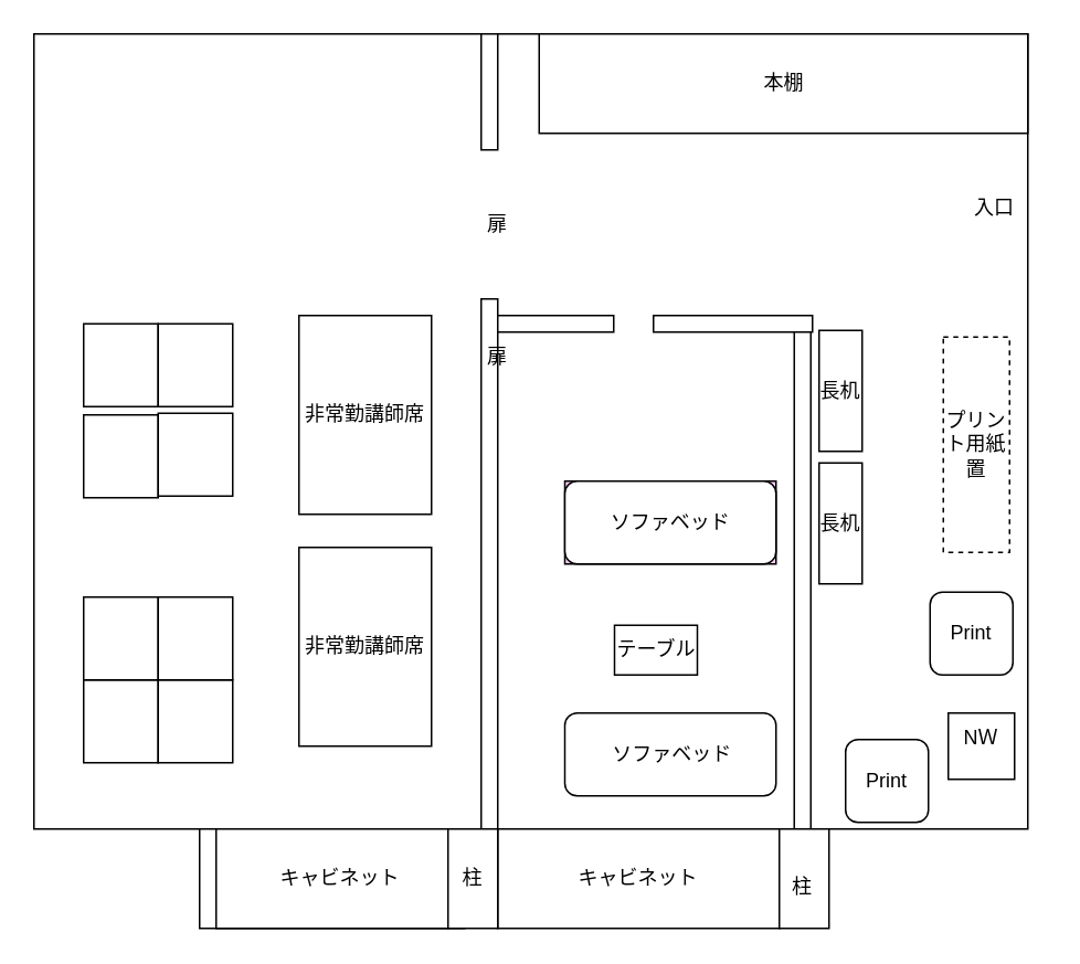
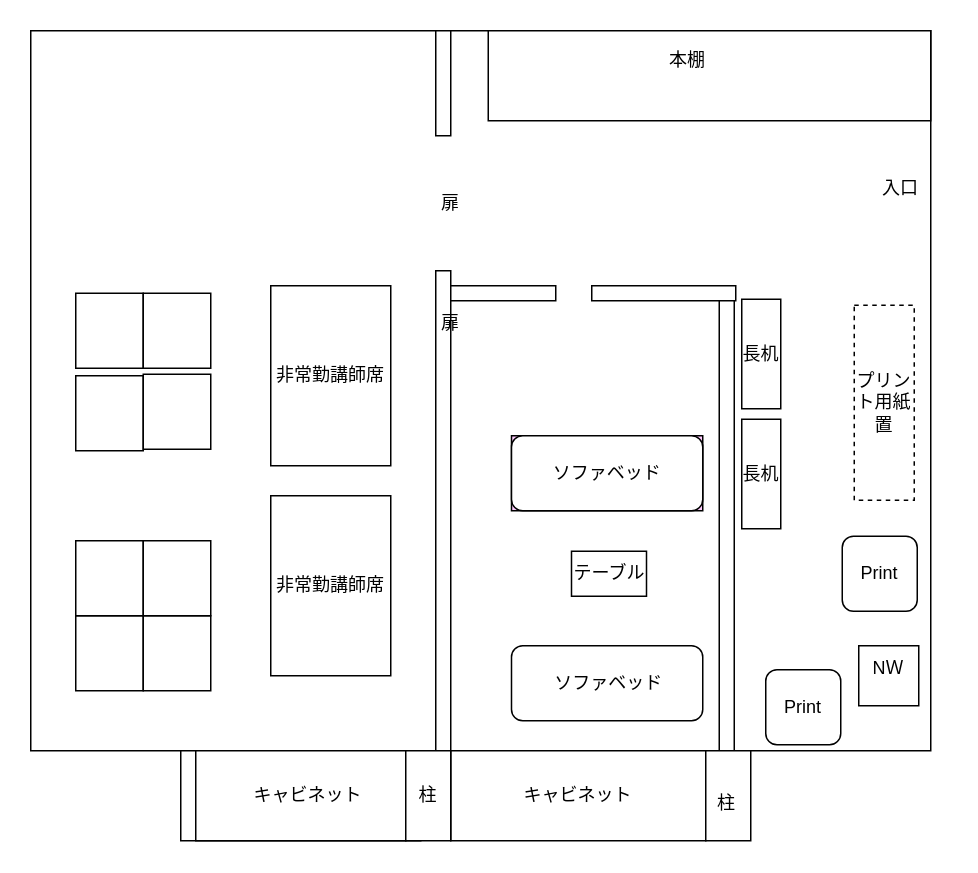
- <mxCell id="26" value="本棚" style="text;html=1;strokeColor=none;fillColor=none;align=center;verticalAlign=middle;whiteSpace=wrap;rounded=0;" parent="1" vertex="1"><mxGeometry x="442.5" y="35" width="60" height="30" as="geometry" /></mxCell>
+ <mxCell id="26" value="本棚" style="text;html=1;strokeColor=none;fillColor=none;align=center;verticalAlign=middle;whiteSpace=wrap;rounded=0;" parent="1" vertex="1"><mxGeometry x="427.5" y="25" width="60" height="30" as="geometry" /></mxCell>
- <mxCell id="28" value="テーブル" style="rounded=0;whiteSpace=wrap;html=1;" parent="1" vertex="1"><mxGeometry x="370.5" y="377" width="50" height="30" as="geometry" /></mxCell>
+ <mxCell id="28" value="テーブル" style="rounded=0;whiteSpace=wrap;html=1;" parent="1" vertex="1"><mxGeometry x="380.5" y="367" width="50" height="30" as="geometry" /></mxCell>
